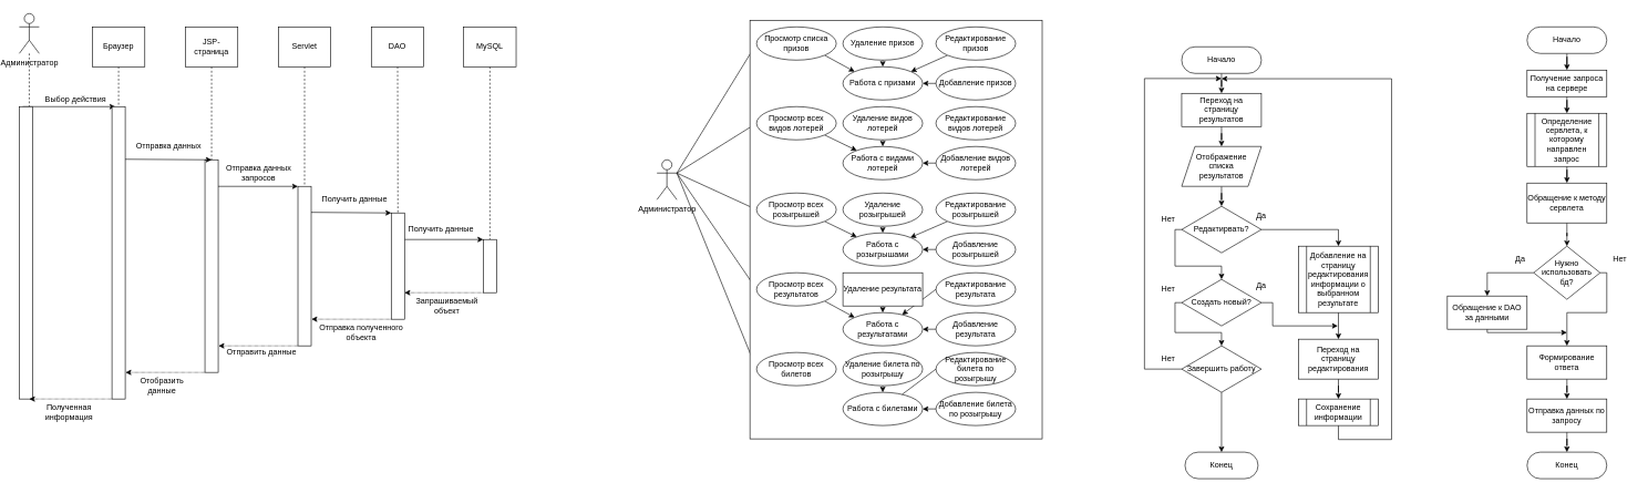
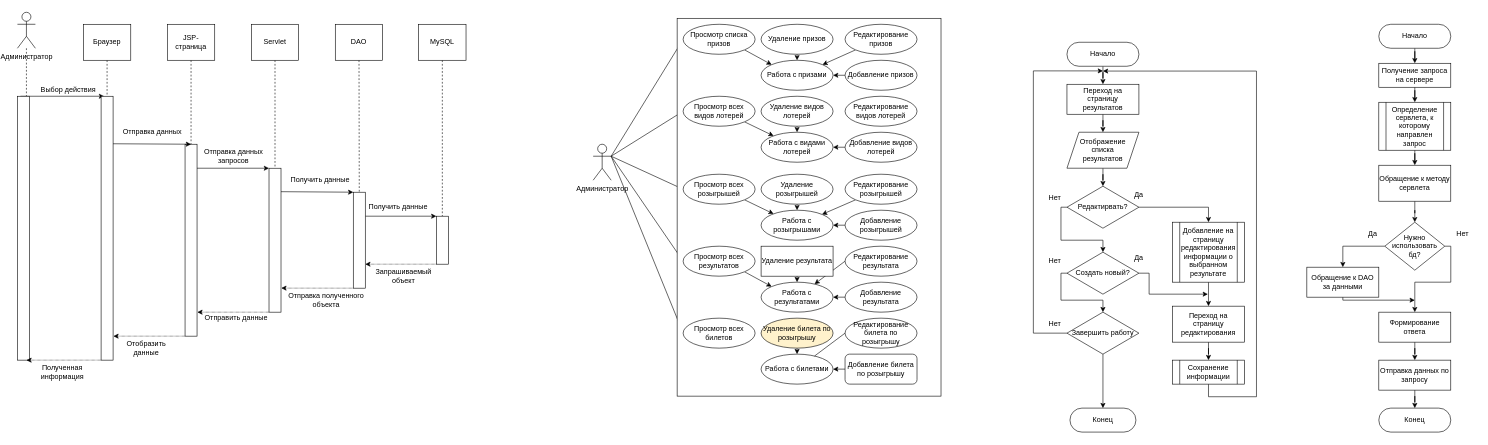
- <mxCell id="50" value="Удаление билета по розыгрышу" style="ellipse;whiteSpace=wrap;html=1;" parent="1" vertex="1"><mxGeometry x="1260" y="530" width="120" height="50" as="geometry" /></mxCell>
+ <mxCell id="50" value="Удаление билета по розыгрышу" style="ellipse;whiteSpace=wrap;html=1;fillColor=#fff2cc;" parent="1" vertex="1"><mxGeometry x="1260" y="530" width="120" height="50" as="geometry" /></mxCell>
- <mxCell id="46" value="Добавление билета по розыгрышу" style="ellipse;whiteSpace=wrap;html=1;" parent="1" vertex="1"><mxGeometry x="1400" y="590" width="120" height="50" as="geometry" /></mxCell>
+ <mxCell id="46" value="Добавление билета по розыгрышу" style="whiteSpace=wrap;html=1;rounded=1;" parent="1" vertex="1"><mxGeometry x="1400" y="590" width="120" height="50" as="geometry" /></mxCell>
